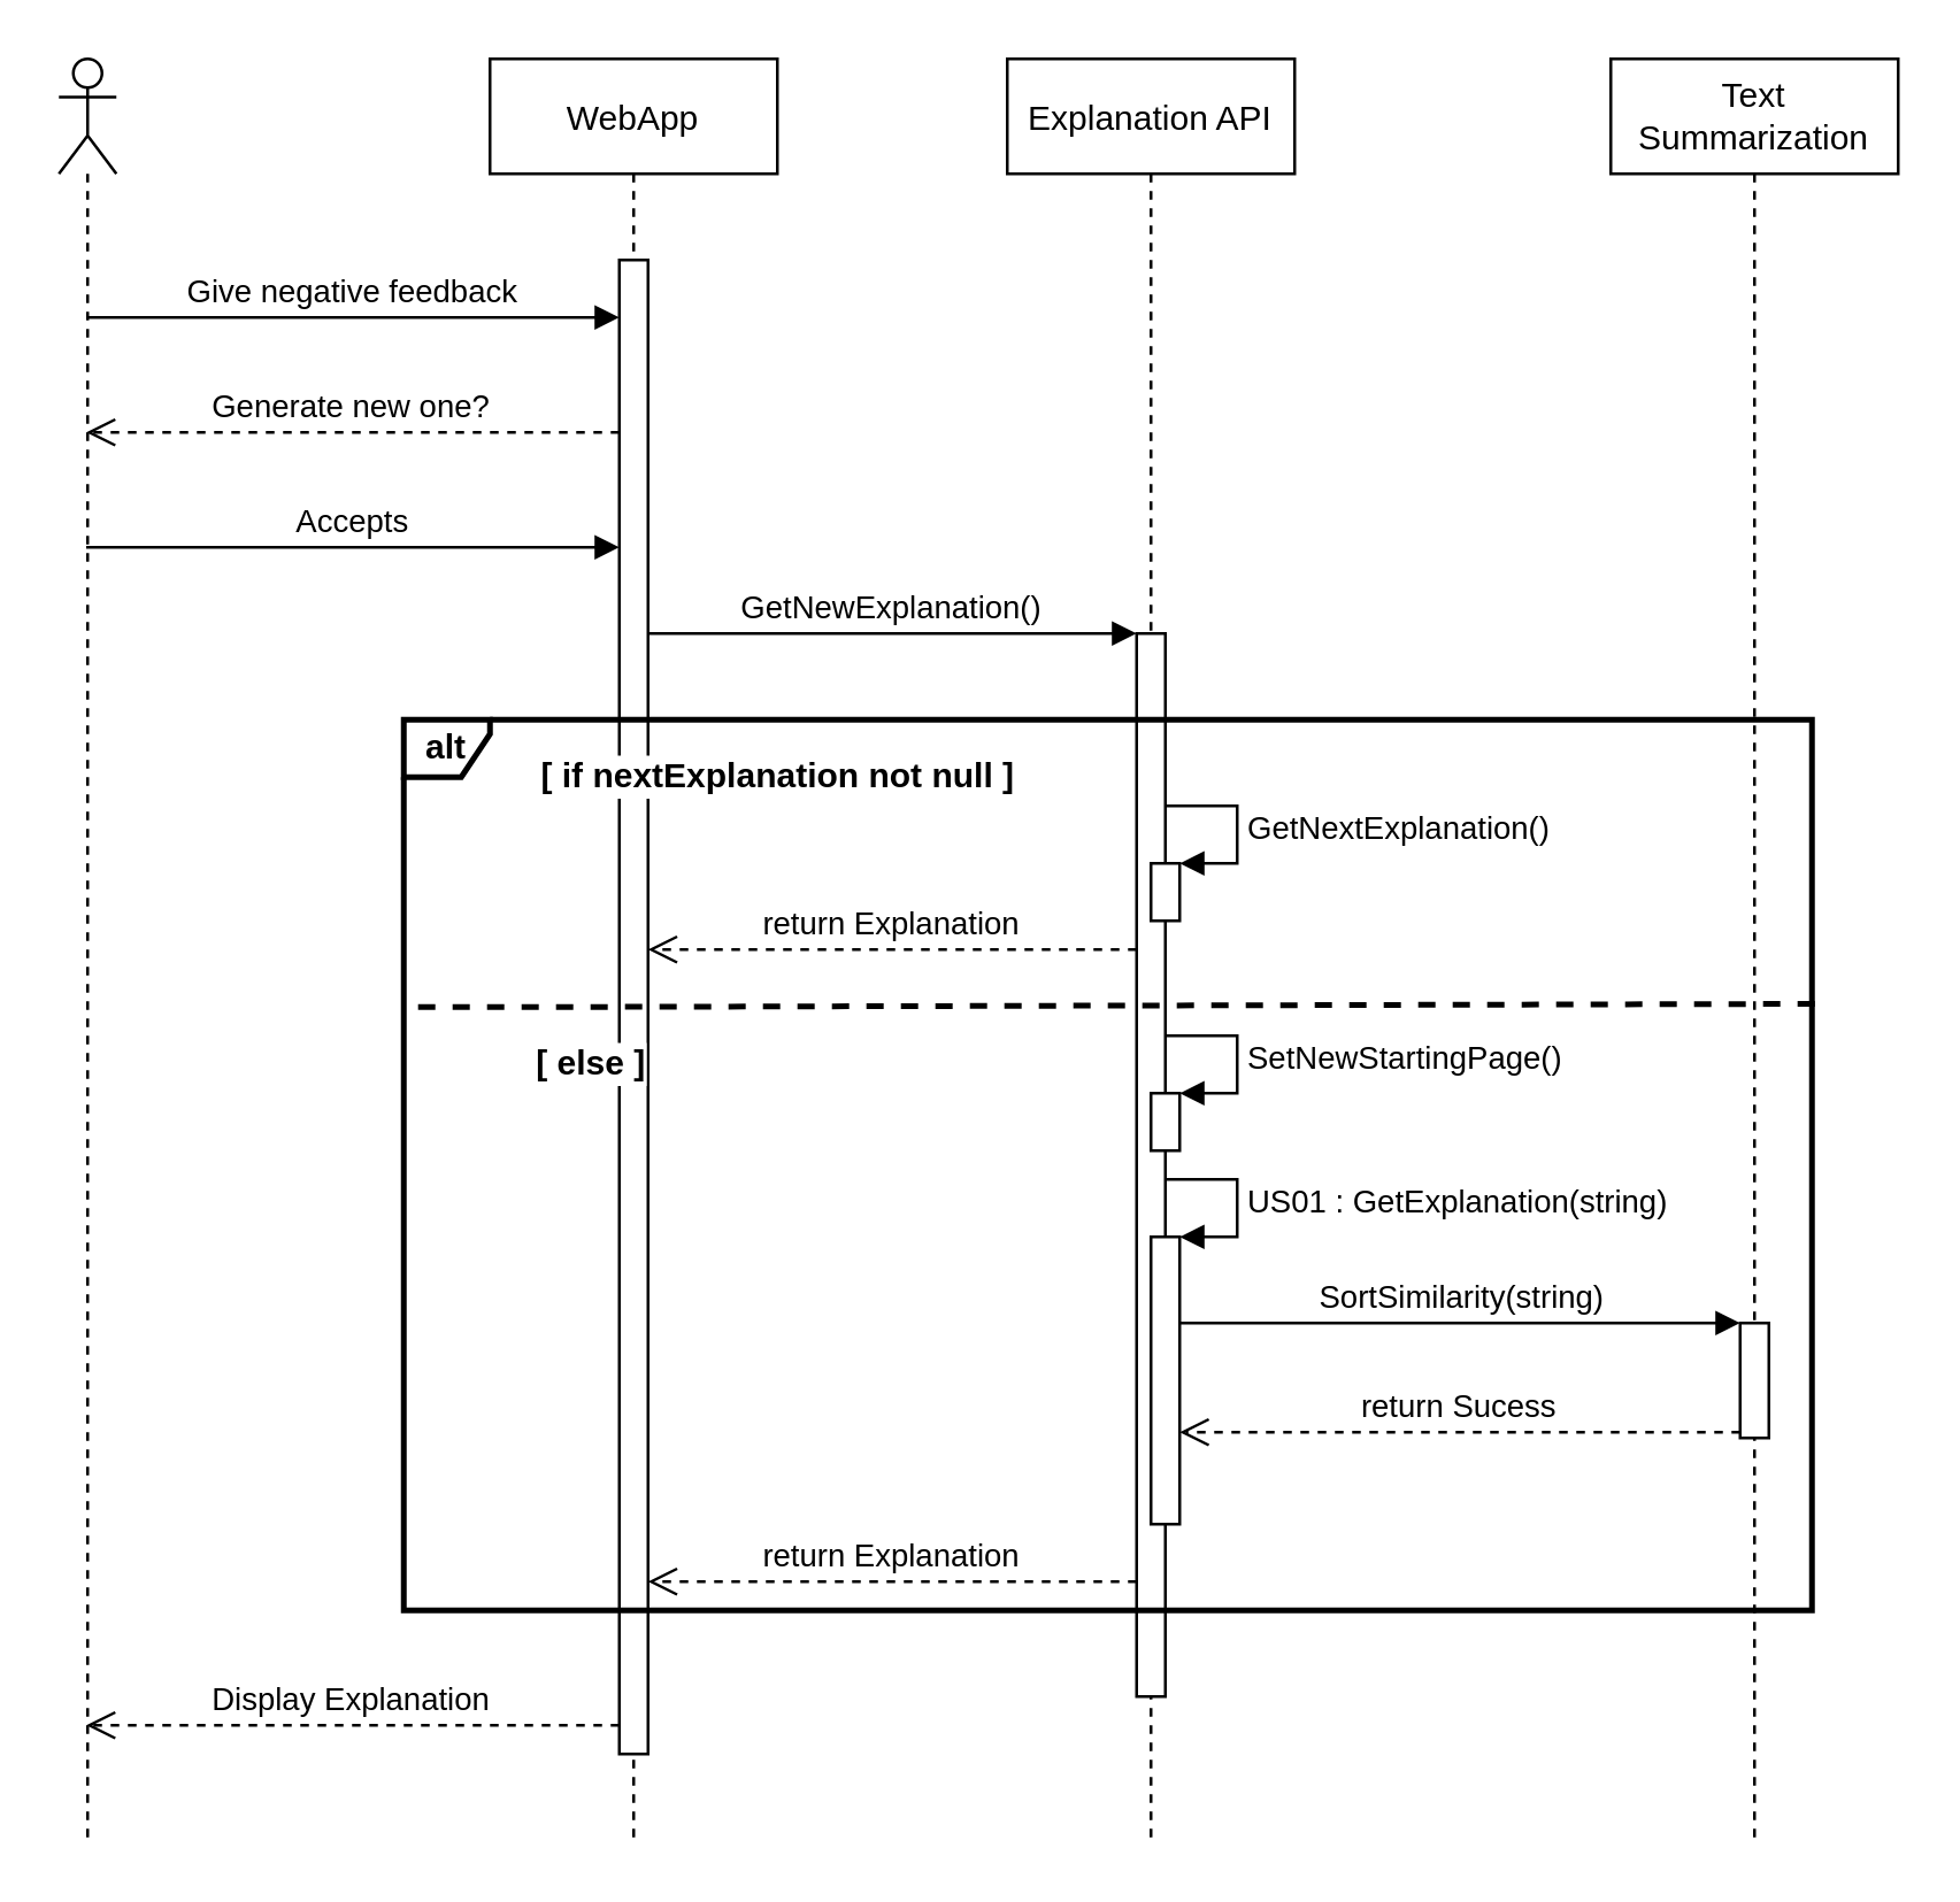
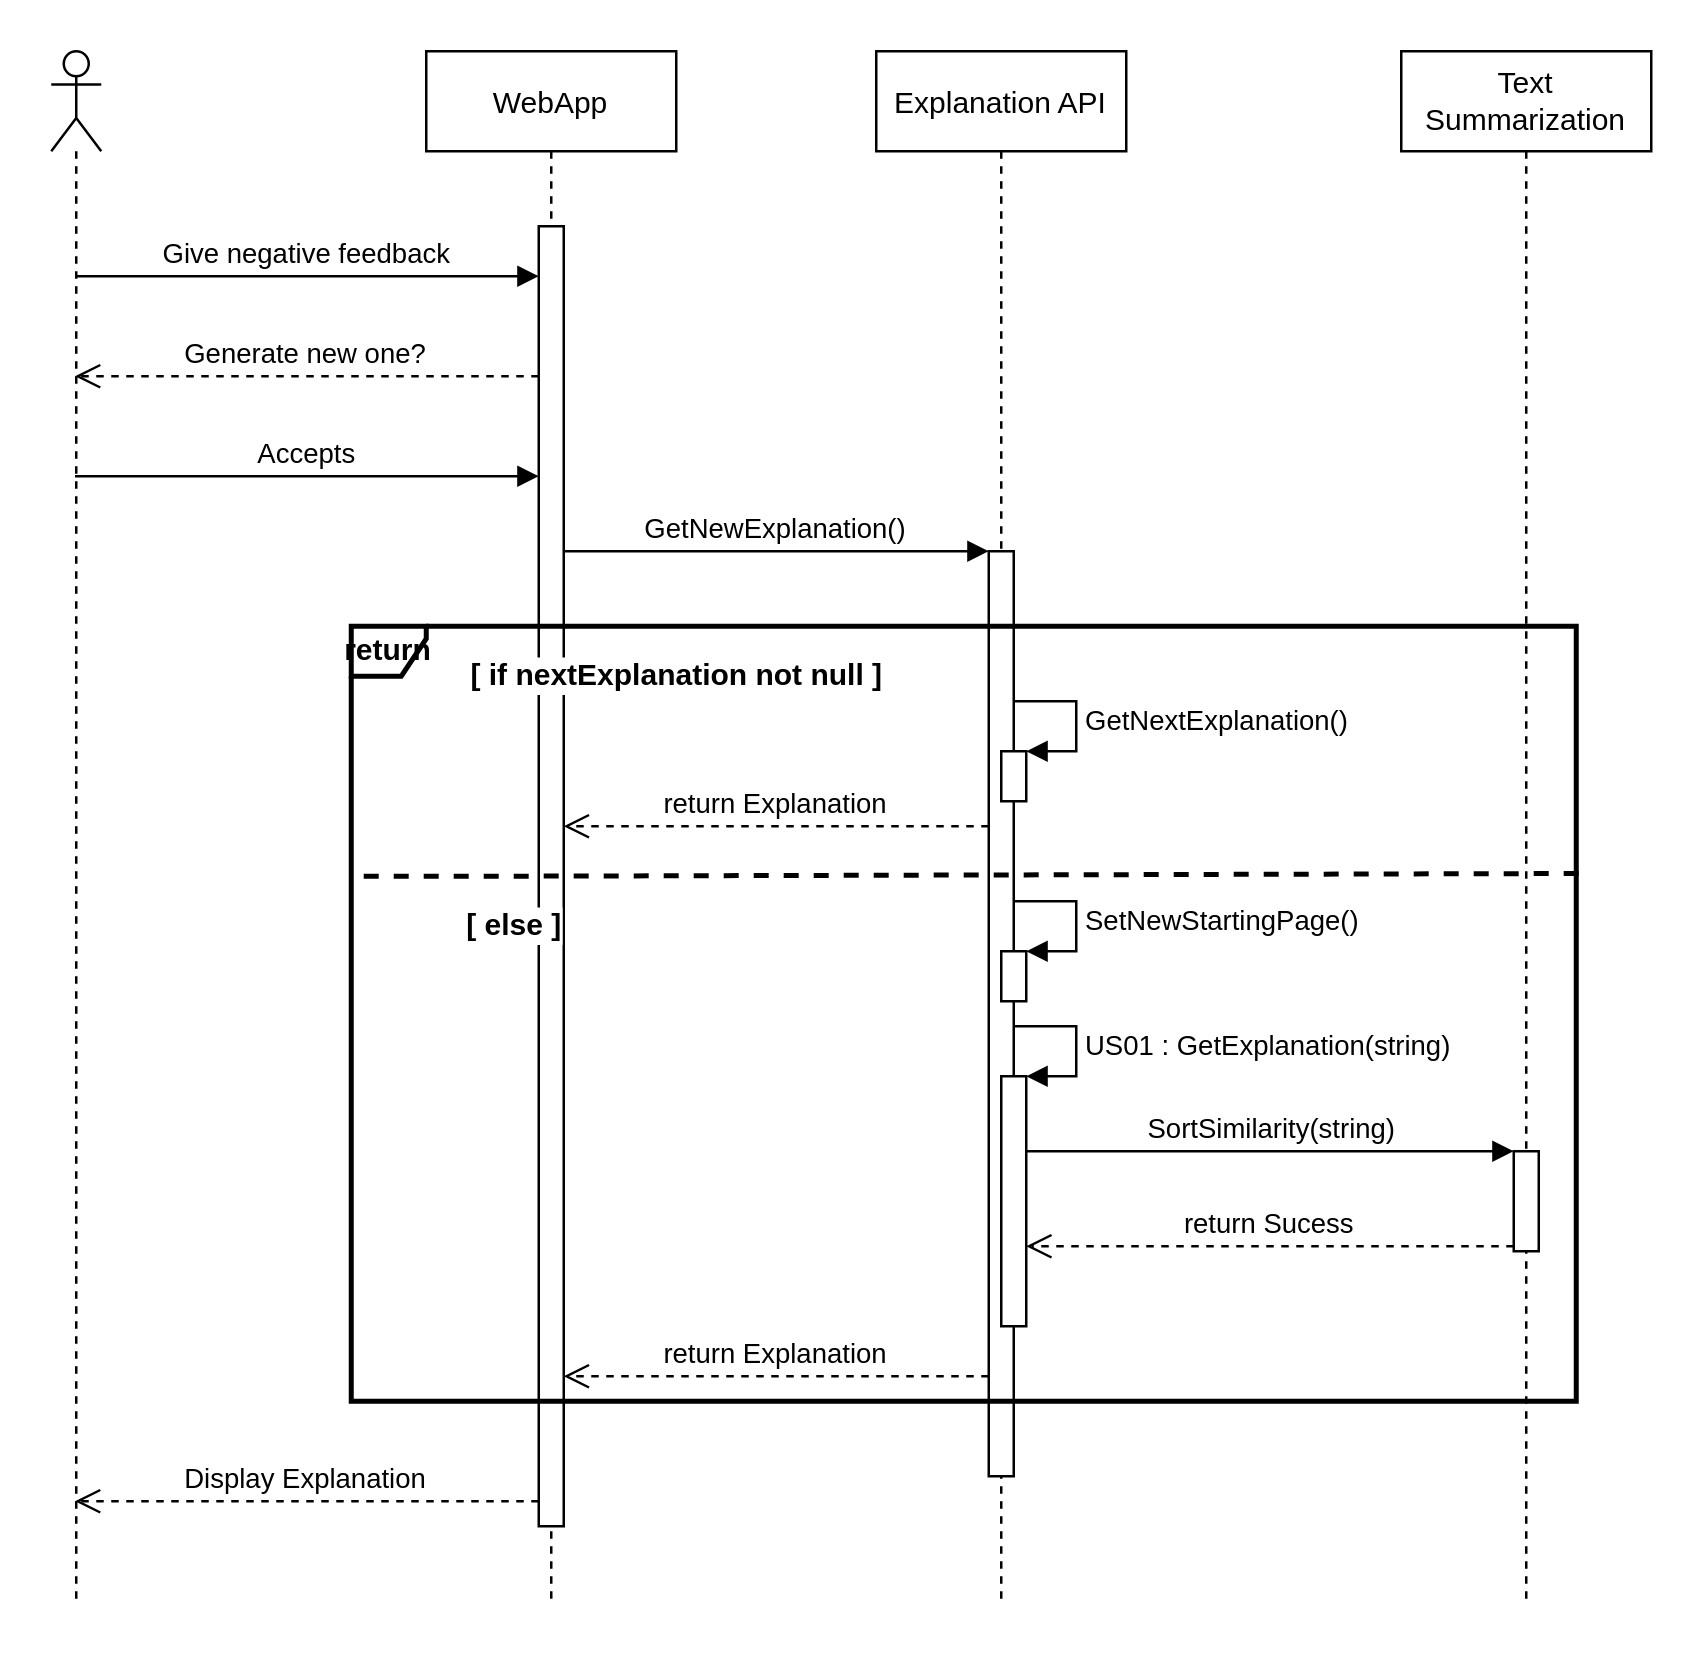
- <mxCell id="27" value="alt" style="shape=umlFrame;whiteSpace=wrap;html=1;width=30;height=20;fontStyle=1;strokeWidth=2;" parent="1" vertex="1"><mxGeometry x="140" y="250" width="490" height="310" as="geometry" /></mxCell>
+ <mxCell id="27" value="return" style="shape=umlFrame;whiteSpace=wrap;html=1;width=30;height=20;fontStyle=1;strokeWidth=2;" parent="1" vertex="1"><mxGeometry x="140" y="250" width="490" height="310" as="geometry" /></mxCell>
